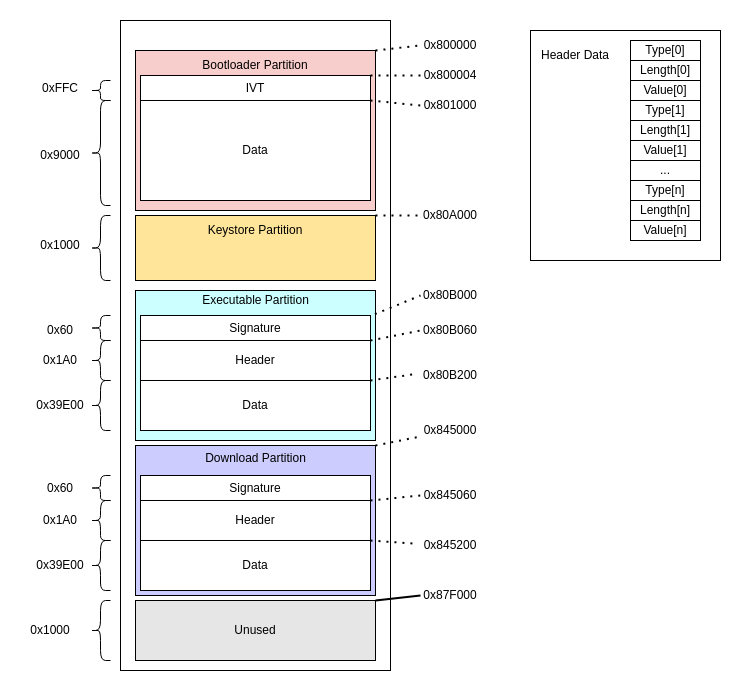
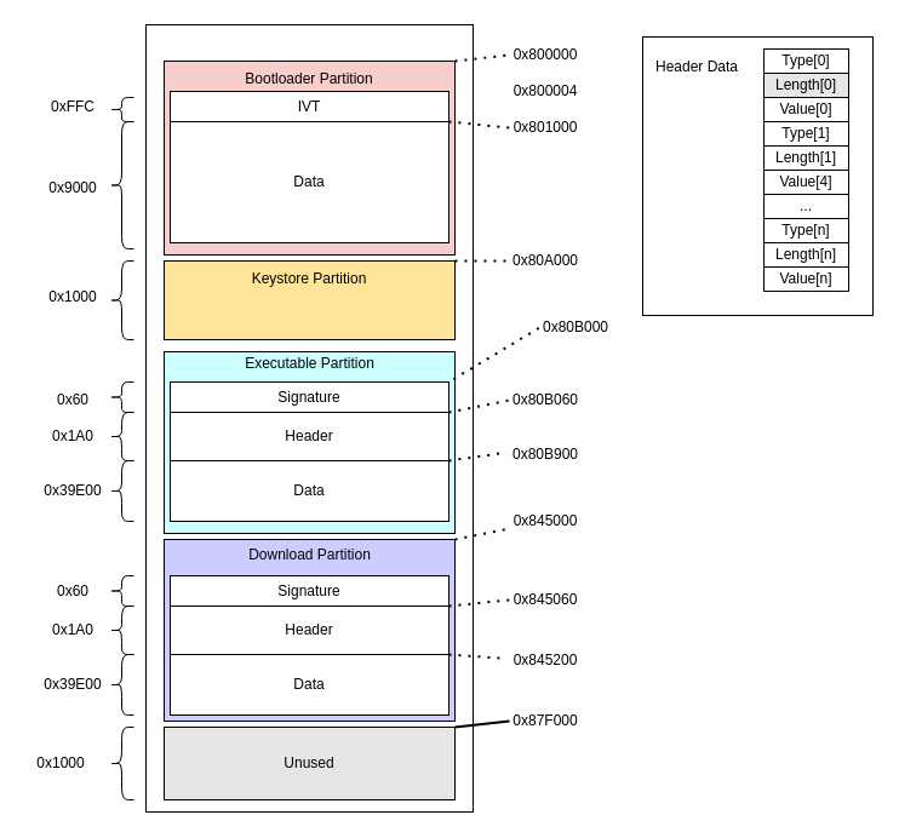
- <mxCell id="6" value="Length[0]" style="rounded=0;whiteSpace=wrap;html=1;" parent="1" vertex="1"><mxGeometry x="630" y="60" width="70" height="20" as="geometry" /></mxCell>
+ <mxCell id="6" value="Length[0]" style="rounded=0;whiteSpace=wrap;html=1;fillColor=#e6e6e6;" parent="1" vertex="1"><mxGeometry x="630" y="60" width="70" height="20" as="geometry" /></mxCell>
- <mxCell id="24" value="" style="endArrow=none;dashed=1;html=1;dashPattern=1 3;strokeWidth=2;rounded=0;entryX=0;entryY=0.5;entryDx=0;entryDy=0;exitX=1;exitY=0;exitDx=0;exitDy=0;" parent="1" source="18" target="23" edge="1"><mxGeometry width="50" height="50" relative="1" as="geometry"><mxPoint x="490" y="150" as="sourcePoint" /><mxPoint x="540" y="100" as="targetPoint" /></mxGeometry></mxCell>
- <mxCell id="10" value="Value[1]" style="rounded=0;whiteSpace=wrap;html=1;" parent="1" vertex="1"><mxGeometry x="630" y="140" width="70" height="20" as="geometry" /></mxCell>
+ <mxCell id="10" value="Value[4]" style="rounded=0;whiteSpace=wrap;html=1;" parent="1" vertex="1"><mxGeometry x="630" y="140" width="70" height="20" as="geometry" /></mxCell>
- <mxCell id="28" value="0x80B000" style="text;html=1;strokeColor=none;fillColor=none;align=center;verticalAlign=middle;whiteSpace=wrap;rounded=0;" parent="1" vertex="1"><mxGeometry x="420" y="280" width="60" height="30" as="geometry" /></mxCell>
+ <mxCell id="28" value="0x80B000" style="text;html=1;strokeColor=none;fillColor=none;align=center;verticalAlign=middle;whiteSpace=wrap;rounded=0;" parent="1" vertex="1"><mxGeometry x="445" y="255" width="60" height="30" as="geometry" /></mxCell>
- <mxCell id="34" value="0x80B200" style="text;html=1;strokeColor=none;fillColor=none;align=center;verticalAlign=middle;whiteSpace=wrap;rounded=0;" parent="1" vertex="1"><mxGeometry x="420" y="360" width="60" height="30" as="geometry" /></mxCell>
+ <mxCell id="34" value="0x80B900" style="text;html=1;strokeColor=none;fillColor=none;align=center;verticalAlign=middle;whiteSpace=wrap;rounded=0;" parent="1" vertex="1"><mxGeometry x="420" y="360" width="60" height="30" as="geometry" /></mxCell>
